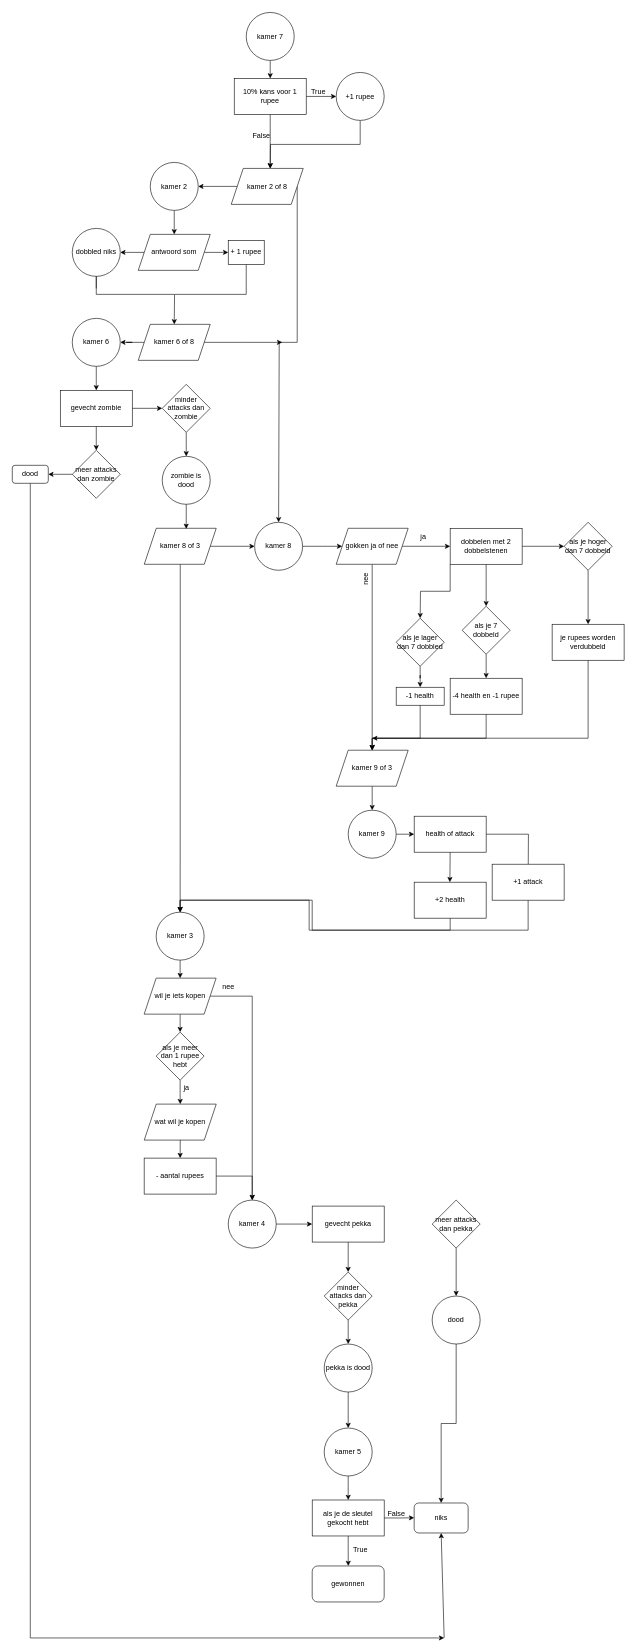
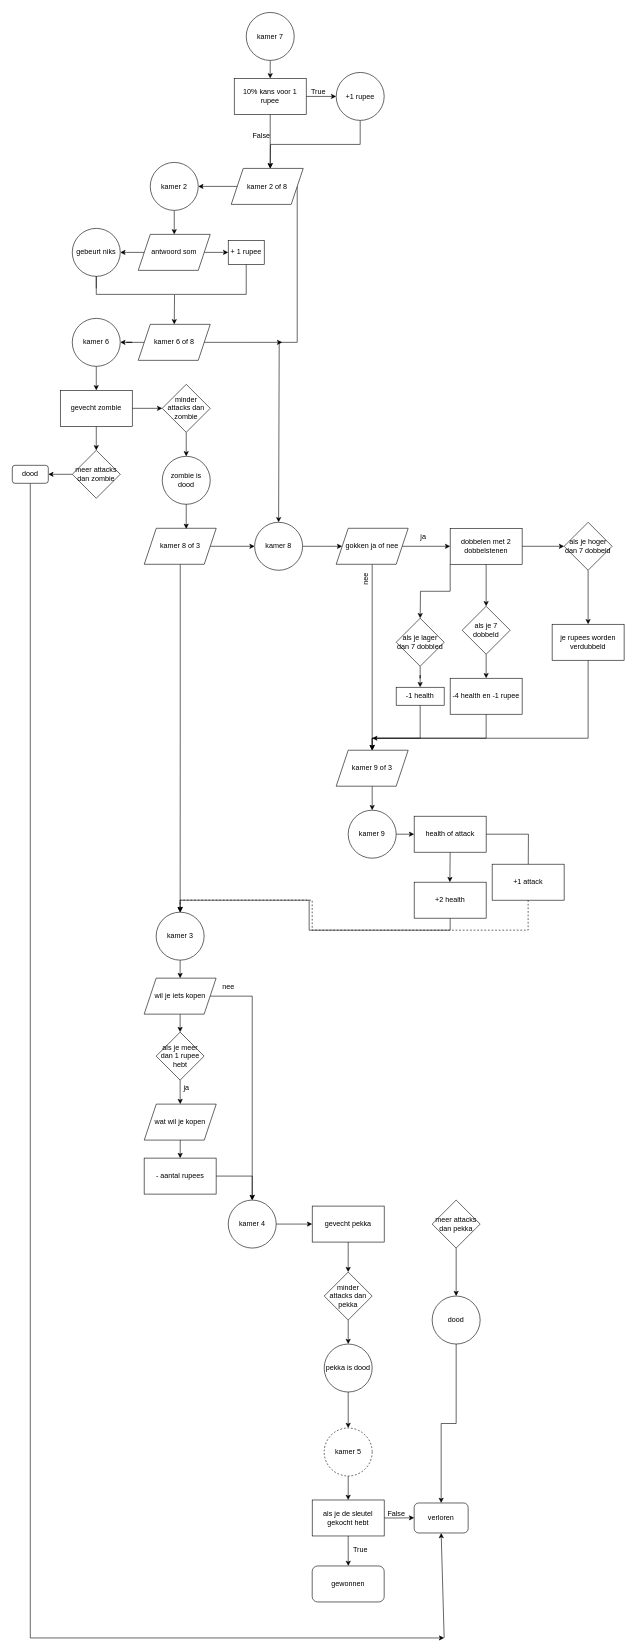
- <mxCell id="19" value="dobbled niks" style="ellipse;whiteSpace=wrap;html=1;aspect=fixed;" parent="1" vertex="1"><mxGeometry x="120" y="380" width="80" height="80" as="geometry" /></mxCell>
+ <mxCell id="19" value="gebeurt niks" style="ellipse;whiteSpace=wrap;html=1;aspect=fixed;" parent="1" vertex="1"><mxGeometry x="120" y="380" width="80" height="80" as="geometry" /></mxCell>
- <mxCell id="74" style="edgeStyle=orthogonalEdgeStyle;rounded=0;orthogonalLoop=1;jettySize=auto;html=1;exitX=0.5;exitY=1;exitDx=0;exitDy=0;entryX=0.5;entryY=0;entryDx=0;entryDy=0;" parent="1" source="75" target="78" edge="1"><mxGeometry relative="1" as="geometry"><Array as="points"><mxPoint x="880" y="1550" /><mxPoint x="520" y="1550" /><mxPoint x="520" y="1500" /><mxPoint x="300" y="1500" /></Array></mxGeometry></mxCell>
+ <mxCell id="74" style="edgeStyle=orthogonalEdgeStyle;rounded=0;orthogonalLoop=1;jettySize=auto;html=1;exitX=0.5;exitY=1;exitDx=0;exitDy=0;entryX=0.5;entryY=0;entryDx=0;entryDy=0;dashed=1;" parent="1" source="75" target="78" edge="1"><mxGeometry relative="1" as="geometry"><Array as="points"><mxPoint x="880" y="1550" /><mxPoint x="520" y="1550" /><mxPoint x="520" y="1500" /><mxPoint x="300" y="1500" /></Array></mxGeometry></mxCell>
- <mxCell id="101" value="kamer 5" style="ellipse;whiteSpace=wrap;html=1;" vertex="1" parent="1"><mxGeometry x="540" y="2380" width="80" height="80" as="geometry" /></mxCell>
+ <mxCell id="101" value="kamer 5" style="ellipse;whiteSpace=wrap;html=1;dashed=1;" vertex="1" parent="1"><mxGeometry x="540" y="2380" width="80" height="80" as="geometry" /></mxCell>
- <mxCell id="108" value="niks" style="rounded=1;whiteSpace=wrap;html=1;" vertex="1" parent="1"><mxGeometry x="690" y="2505" width="90" height="50" as="geometry" /></mxCell>
+ <mxCell id="108" value="verloren" style="rounded=1;whiteSpace=wrap;html=1;" vertex="1" parent="1"><mxGeometry x="690" y="2505" width="90" height="50" as="geometry" /></mxCell>
